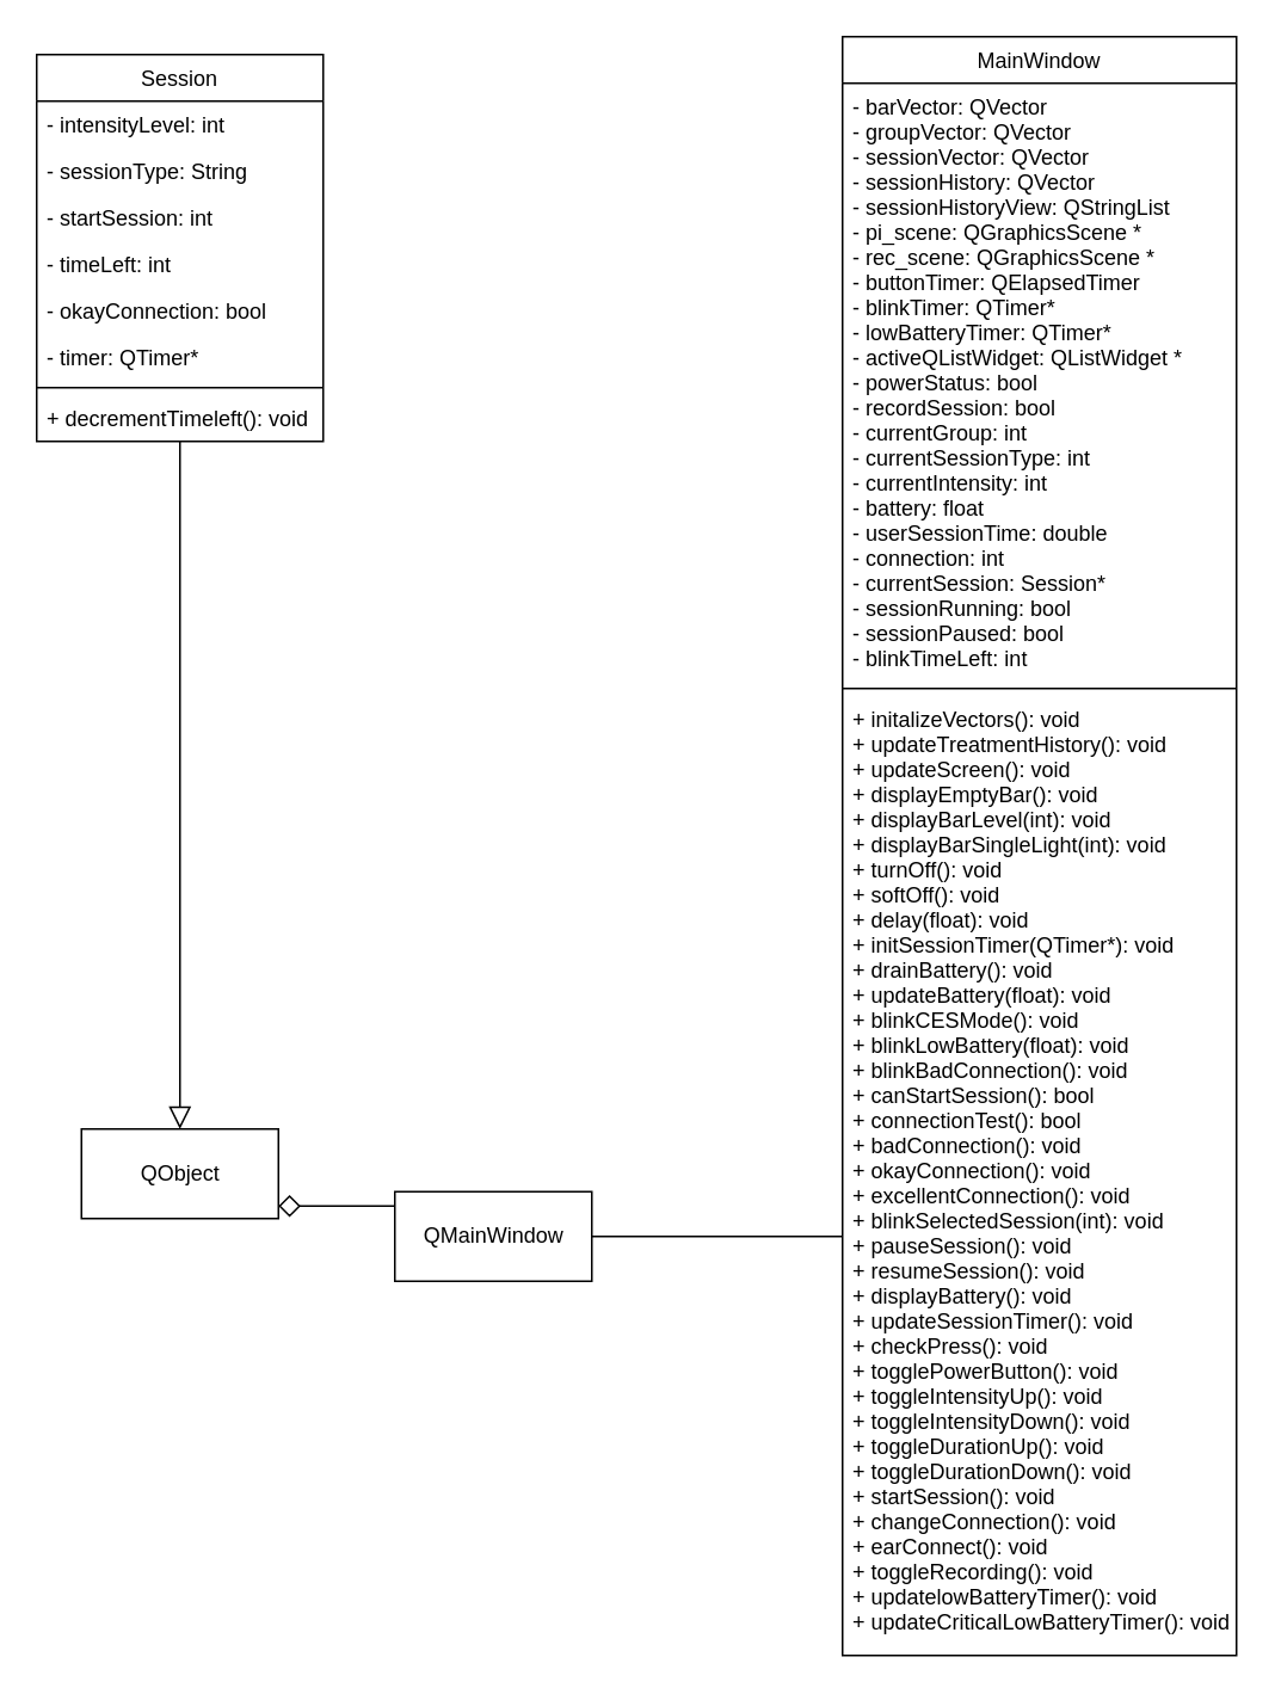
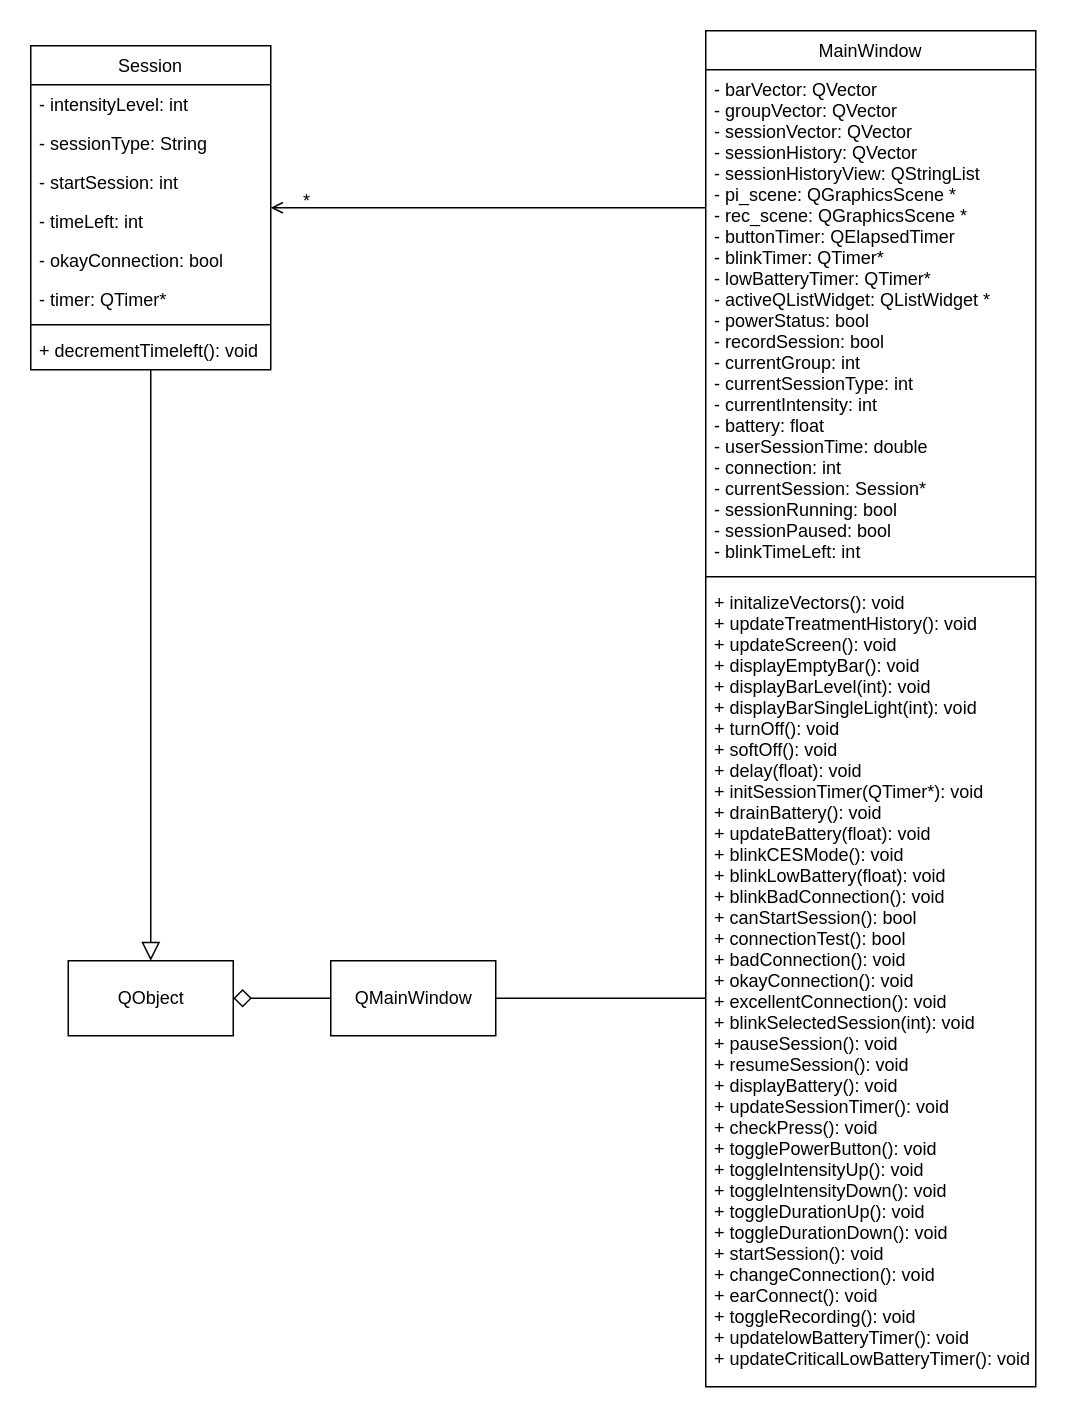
+ <mxCell id="19" value="" style="endArrow=open;shadow=0;strokeWidth=1;rounded=0;endFill=1;edgeStyle=elbowEdgeStyle;elbow=vertical;" edge="1" parent="1" source="14" target="5"><mxGeometry x="0.5" y="41" relative="1" as="geometry"><mxPoint x="330" y="129" as="sourcePoint" /><mxPoint x="290" y="520" as="targetPoint" /><mxPoint x="-40" y="32" as="offset" /></mxGeometry></mxCell>
+ <mxCell id="20" value="*" style="resizable=0;align=left;verticalAlign=bottom;labelBackgroundColor=none;fontSize=12;" connectable="0" vertex="1" parent="19"><mxGeometry x="-1" relative="1" as="geometry"><mxPoint x="-270" y="4" as="offset" /></mxGeometry></mxCell>
- <mxCell id="2" value="QObject" style="html=1;" vertex="1" parent="1"><mxGeometry x="45" y="630" width="110" height="50" as="geometry" /></mxCell>
+ <mxCell id="2" value="QObject" style="html=1;" vertex="1" parent="1"><mxGeometry x="45" y="640" width="110" height="50" as="geometry" /></mxCell>
- <mxCell id="3" value="QMainWindow" style="html=1;" vertex="1" parent="1"><mxGeometry x="220" y="665" width="110" height="50" as="geometry" /></mxCell>
+ <mxCell id="3" value="QMainWindow" style="html=1;" vertex="1" parent="1"><mxGeometry x="220" y="640" width="110" height="50" as="geometry" /></mxCell>
